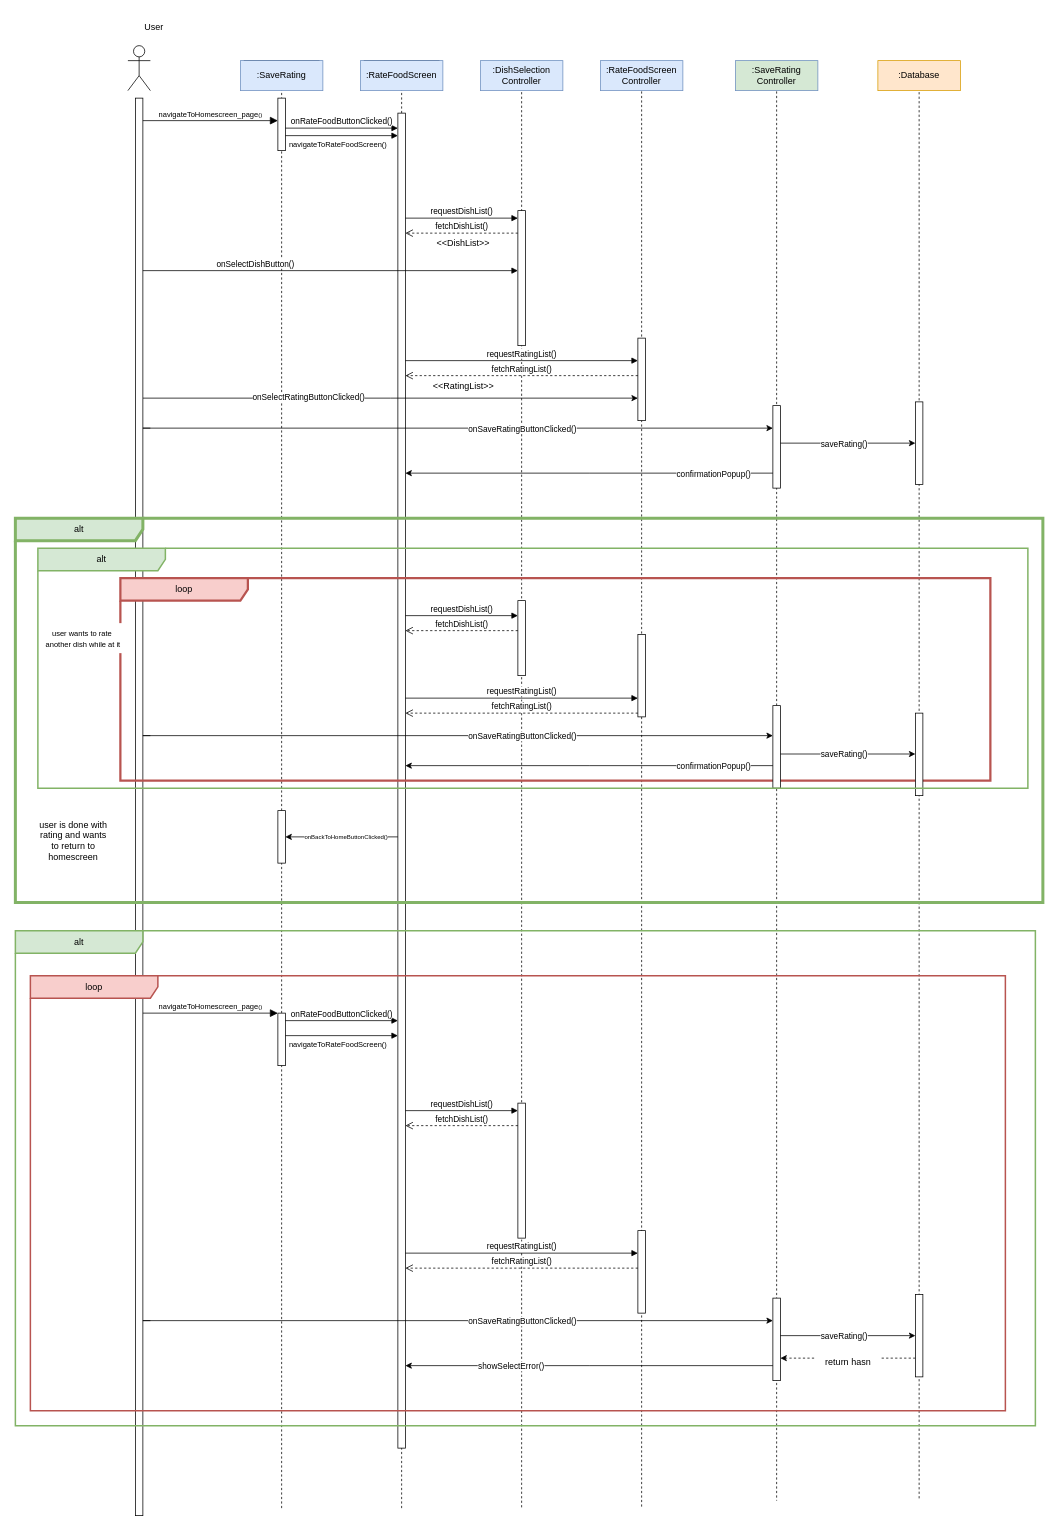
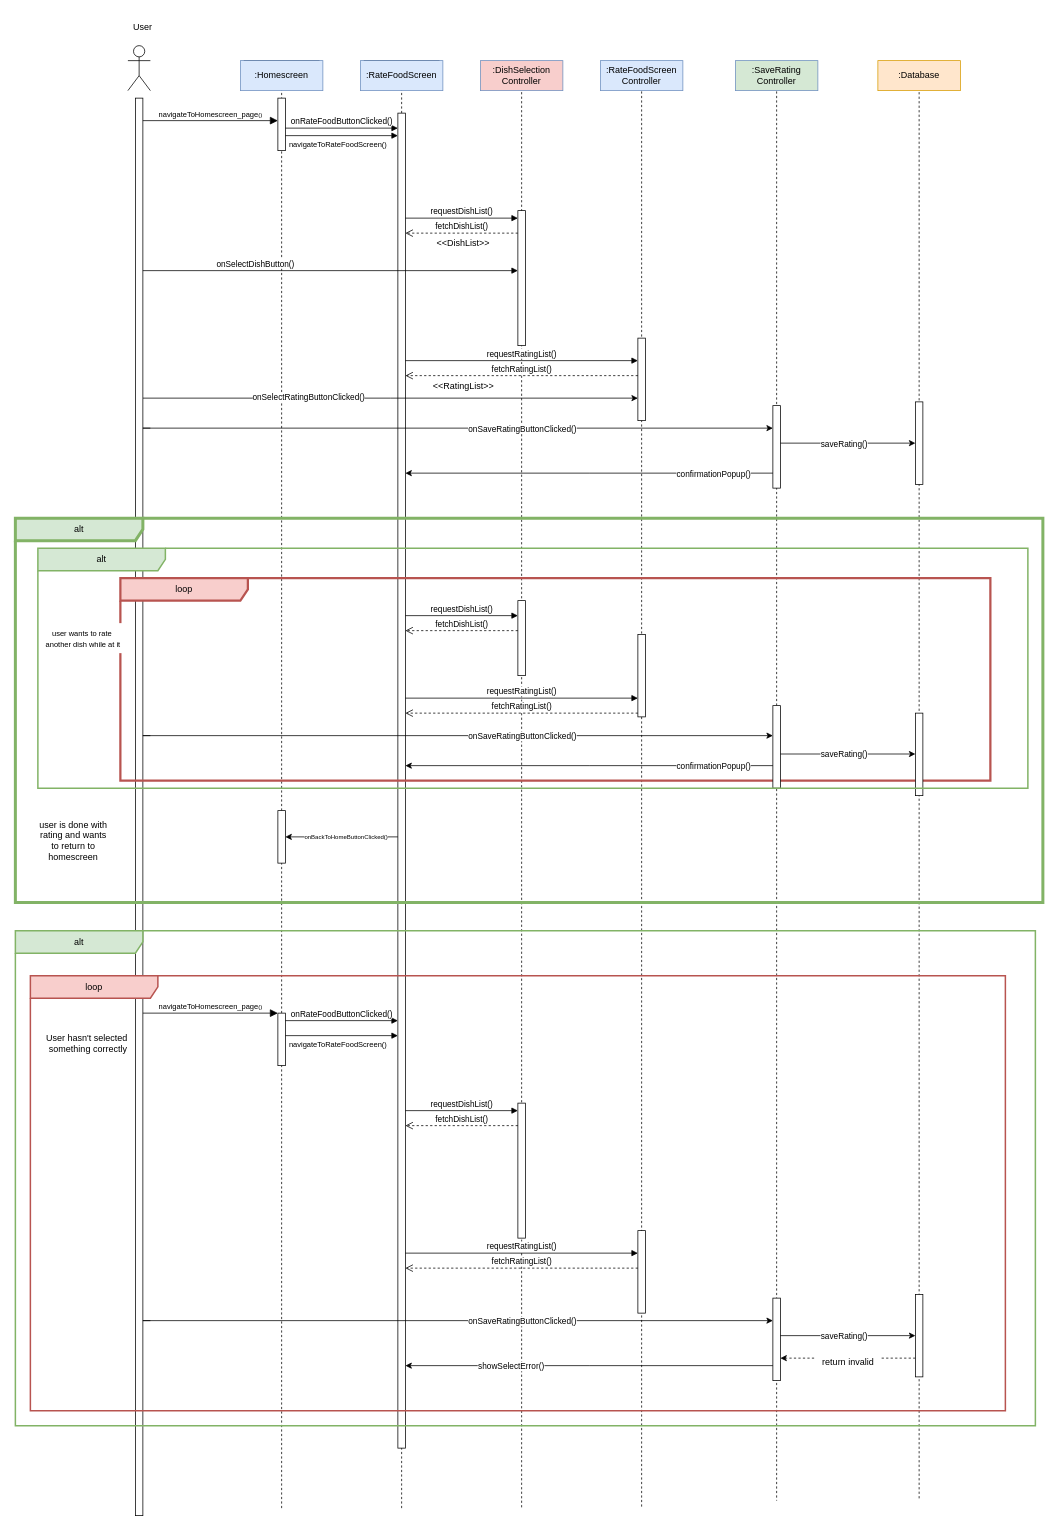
- <mxCell id="21" value="User" style="text;html=1;align=center;verticalAlign=middle;whiteSpace=wrap;rounded=0;" parent="1" vertex="1"><mxGeometry x="175" y="20" width="60" height="30" as="geometry" /></mxCell>
+ <mxCell id="21" value="User" style="text;html=1;align=center;verticalAlign=middle;whiteSpace=wrap;rounded=0;" parent="1" vertex="1"><mxGeometry x="160" y="20" width="60" height="30" as="geometry" /></mxCell>
- <mxCell id="13" value="&lt;font&gt;:SaveRating&lt;/font&gt;" style="html=1;whiteSpace=wrap;fillColor=#dae8fc;strokeColor=#6c8ebf;" parent="1" vertex="1"><mxGeometry x="320" y="80" width="110" height="40" as="geometry" /></mxCell>
+ <mxCell id="13" value="&lt;font&gt;:Homescreen&lt;/font&gt;" style="html=1;whiteSpace=wrap;fillColor=#dae8fc;strokeColor=#6c8ebf;" parent="1" vertex="1"><mxGeometry x="320" y="80" width="110" height="40" as="geometry" /></mxCell>
- <mxCell id="15" value="&lt;font&gt;:DishSelection&lt;/font&gt;&lt;div&gt;&lt;font&gt;Controller&lt;/font&gt;&lt;/div&gt;" style="html=1;whiteSpace=wrap;fillColor=#dae8fc;strokeColor=#6c8ebf;" parent="1" vertex="1"><mxGeometry x="640" y="80" width="110" height="40" as="geometry" /></mxCell>
+ <mxCell id="15" value="&lt;font&gt;:DishSelection&lt;/font&gt;&lt;div&gt;&lt;font&gt;Controller&lt;/font&gt;&lt;/div&gt;" style="html=1;whiteSpace=wrap;fillColor=#f8cecc;strokeColor=#6c8ebf;" parent="1" vertex="1"><mxGeometry x="640" y="80" width="110" height="40" as="geometry" /></mxCell>
+ <mxCell id="62" value="User hasn't selected&lt;div&gt;&amp;nbsp;something correctly&lt;/div&gt;" style="text;html=1;align=center;verticalAlign=middle;resizable=0;points=[];autosize=1;strokeColor=none;fillColor=none;" vertex="1" parent="1"><mxGeometry x="50" y="1370" width="130" height="40" as="geometry" /></mxCell>
- <mxCell id="66" value="return hasn" style="text;html=1;align=center;verticalAlign=middle;resizable=0;points=[];autosize=1;strokeColor=none;fillColor=none;" vertex="1" parent="1"><mxGeometry x="1085" y="1800" width="90" height="30" as="geometry" /></mxCell>
+ <mxCell id="66" value="return invalid" style="text;html=1;align=center;verticalAlign=middle;resizable=0;points=[];autosize=1;strokeColor=none;fillColor=none;" vertex="1" parent="1"><mxGeometry x="1085" y="1800" width="90" height="30" as="geometry" /></mxCell>
